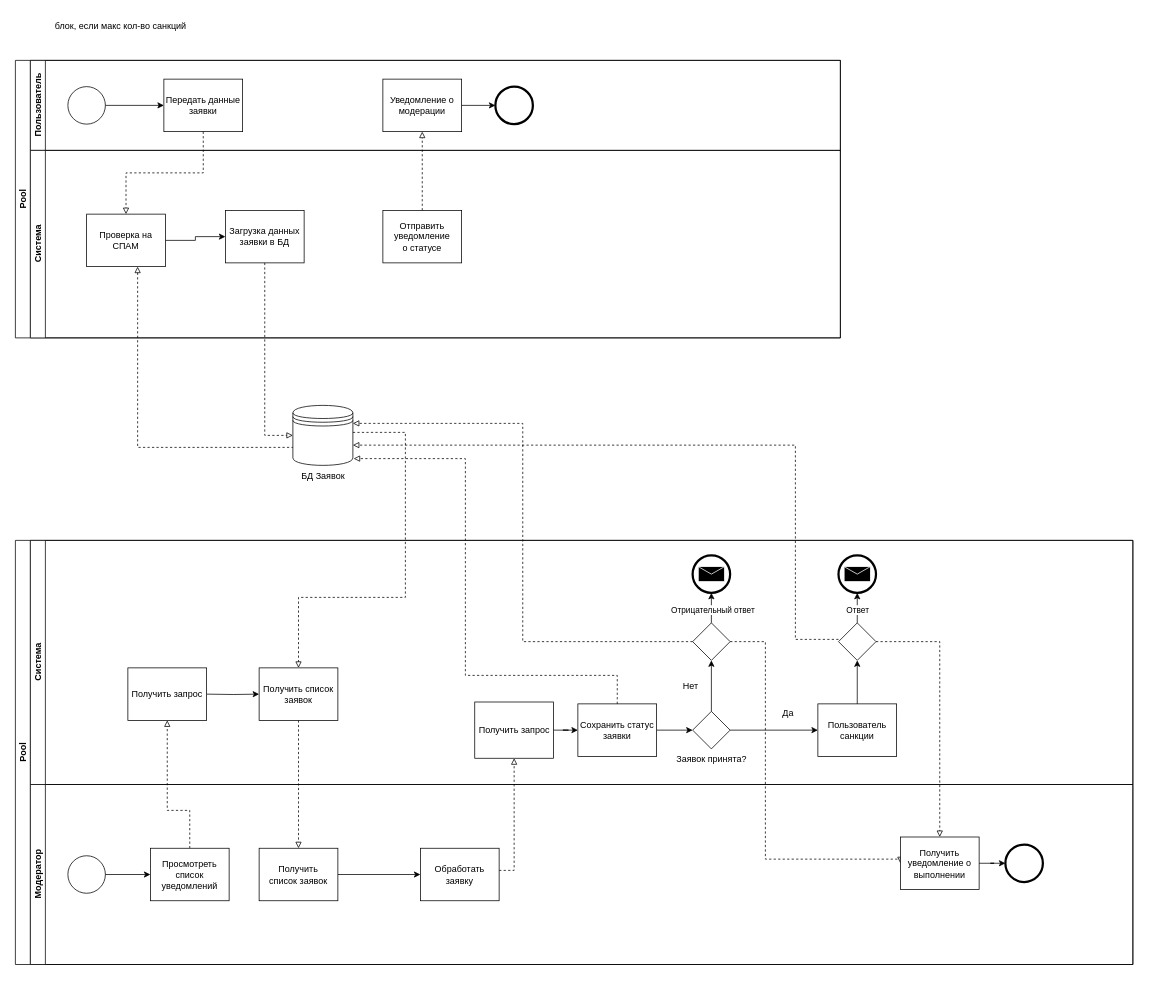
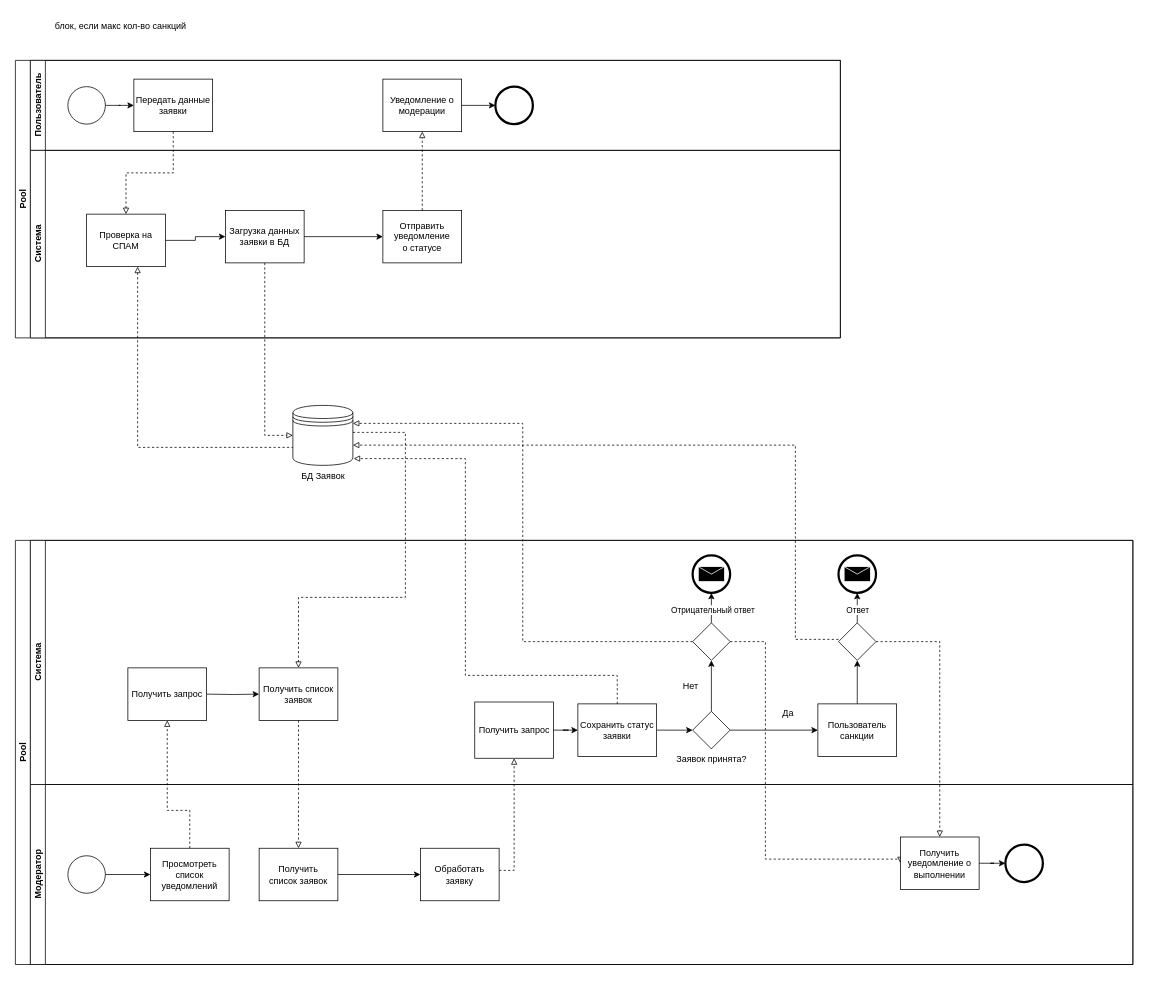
- <mxCell id="5" value="Передать данные заявки" style="points=[[0.25,0,0],[0.5,0,0],[0.75,0,0],[1,0.25,0],[1,0.5,0],[1,0.75,0],[0.75,1,0],[0.5,1,0],[0.25,1,0],[0,0.75,0],[0,0.5,0],[0,0.25,0]];shape=mxgraph.bpmn.task2;whiteSpace=wrap;rectStyle=rounded;size=10;html=1;container=1;expand=0;collapsible=0;taskMarker=user;" vertex="1" parent="3"><mxGeometry x="178" y="25" width="105" height="70" as="geometry" /></mxCell>
+ <mxCell id="5" value="Передать данные заявки" style="points=[[0.25,0,0],[0.5,0,0],[0.75,0,0],[1,0.25,0],[1,0.5,0],[1,0.75,0],[0.75,1,0],[0.5,1,0],[0.25,1,0],[0,0.75,0],[0,0.5,0],[0,0.25,0]];shape=mxgraph.bpmn.task2;whiteSpace=wrap;rectStyle=rounded;size=10;html=1;container=1;expand=0;collapsible=0;taskMarker=user;" vertex="1" parent="3"><mxGeometry x="138" y="25" width="105" height="70" as="geometry" /></mxCell>
+ <mxCell id="17" style="edgeStyle=orthogonalEdgeStyle;rounded=0;orthogonalLoop=1;jettySize=auto;html=1;entryX=0;entryY=0.5;entryDx=0;entryDy=0;entryPerimeter=0;" edge="1" parent="12" source="13" target="14"><mxGeometry relative="1" as="geometry" /></mxCell>
